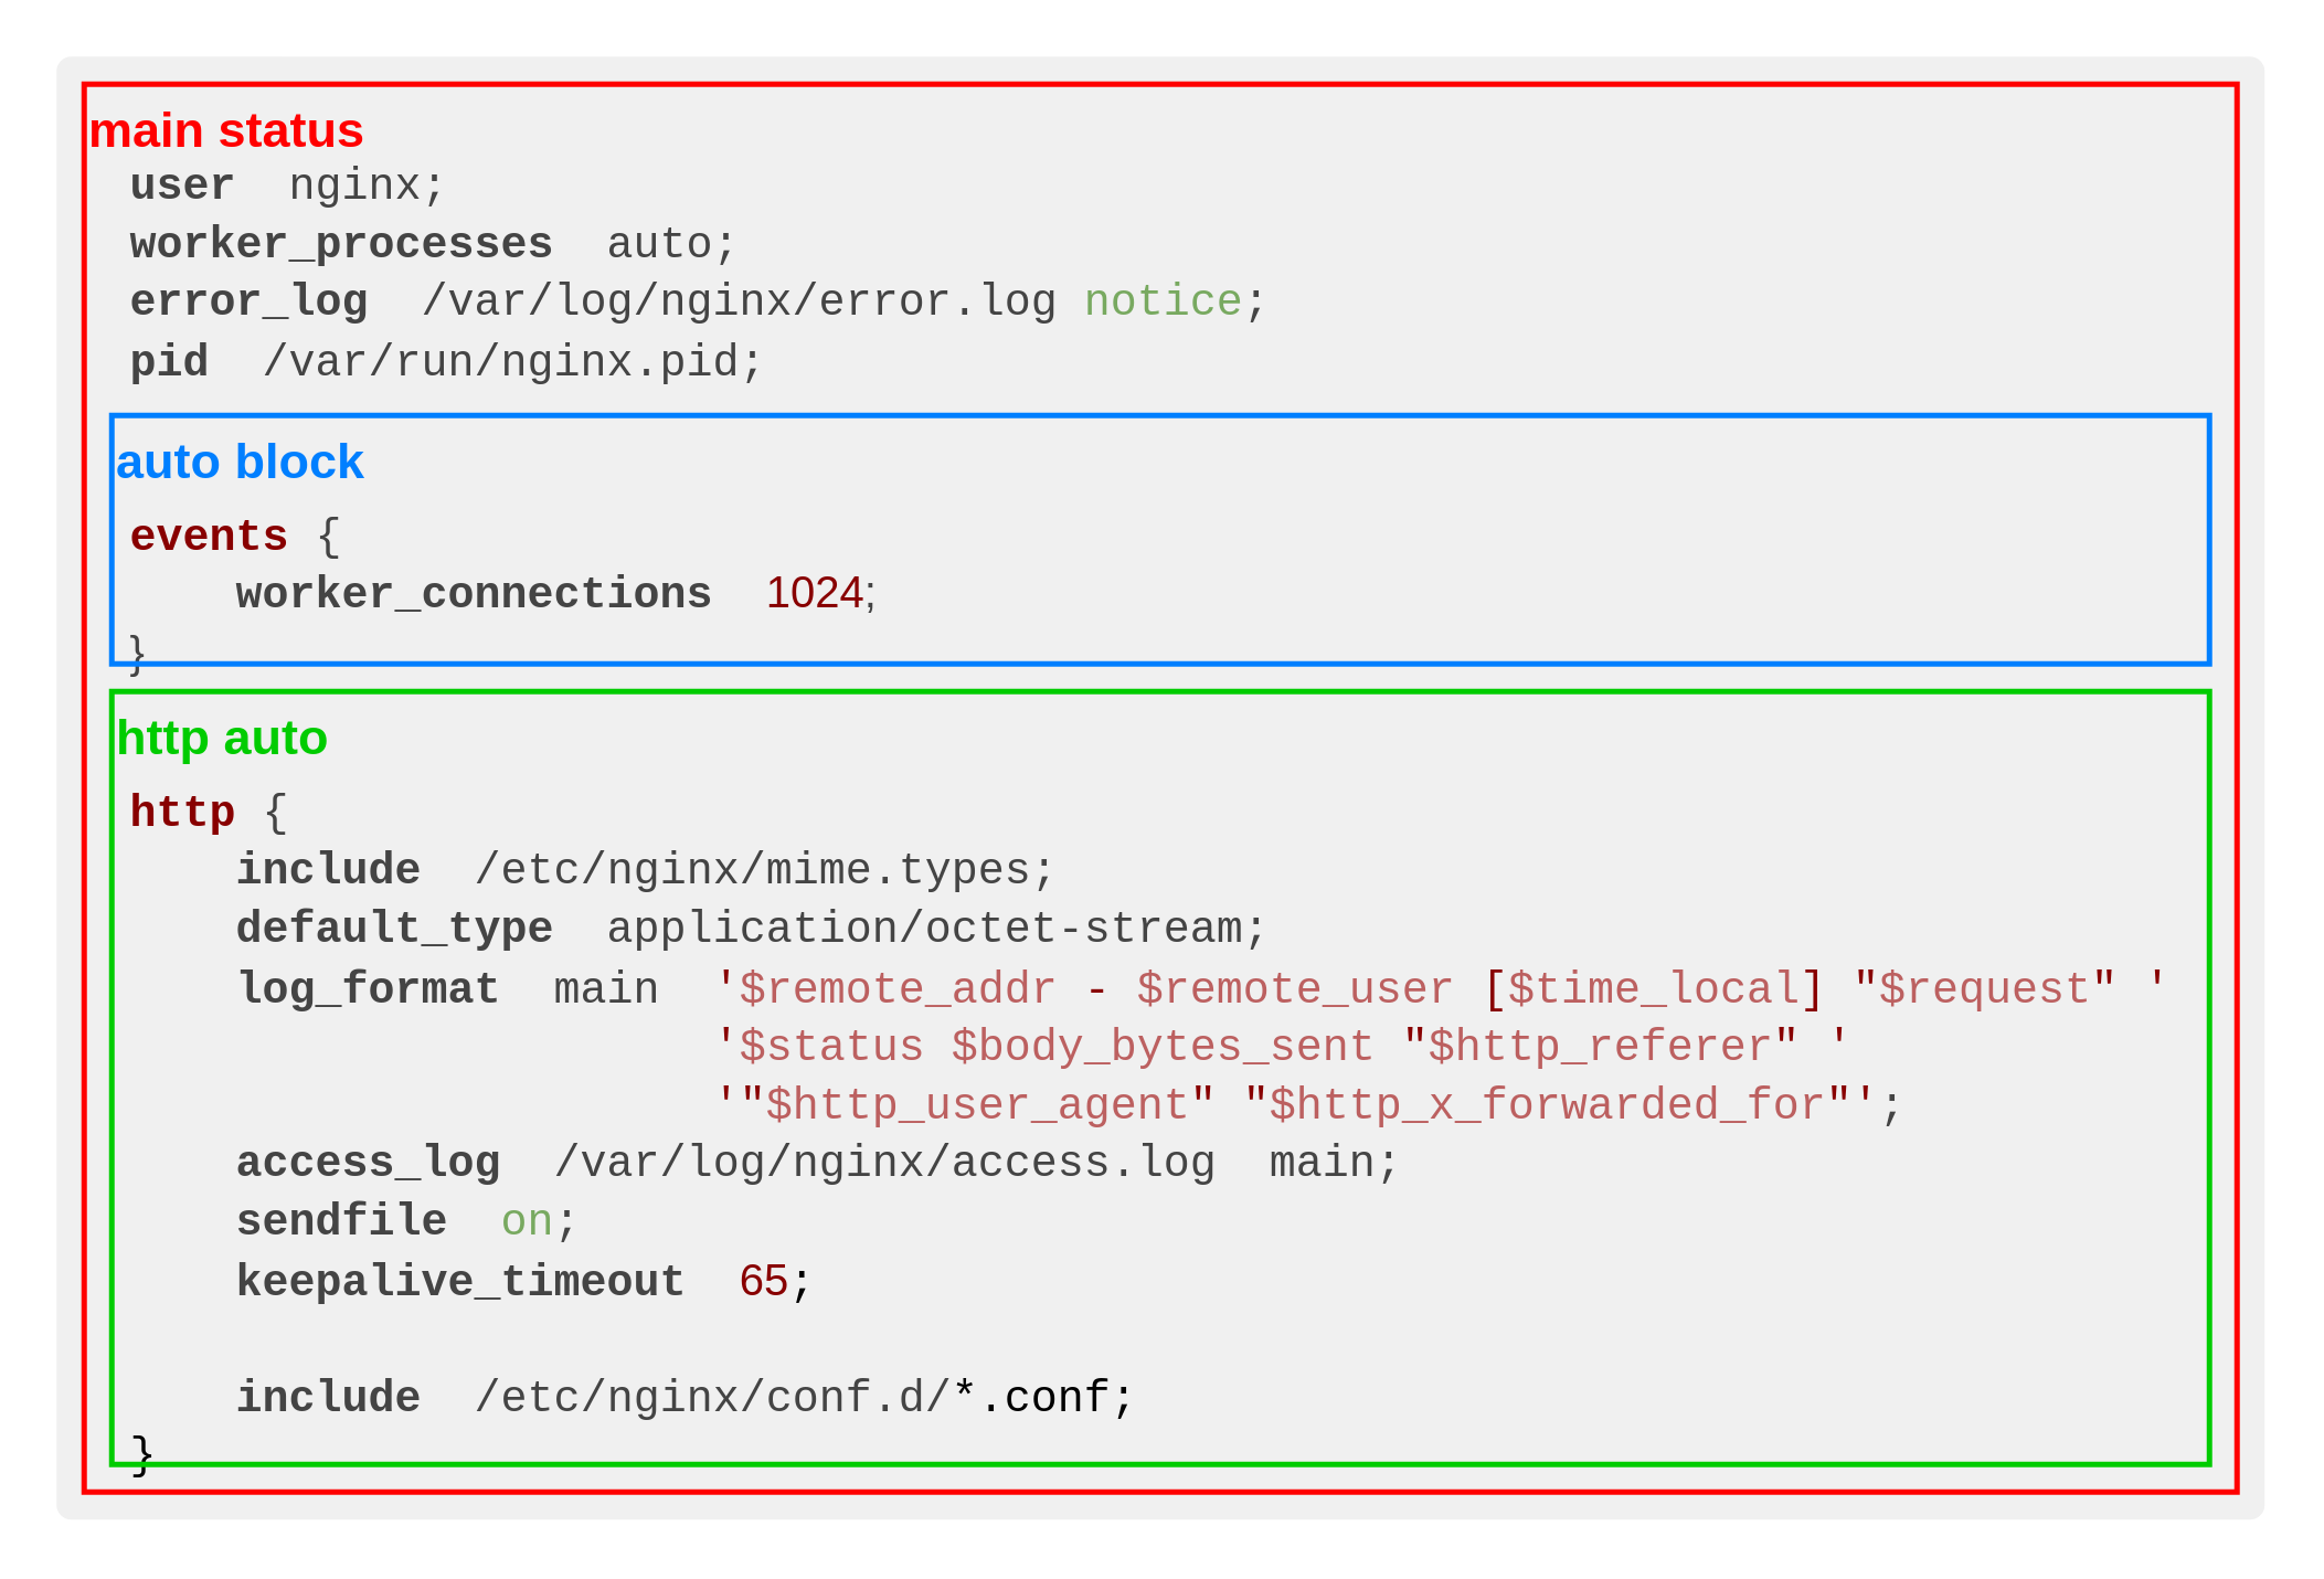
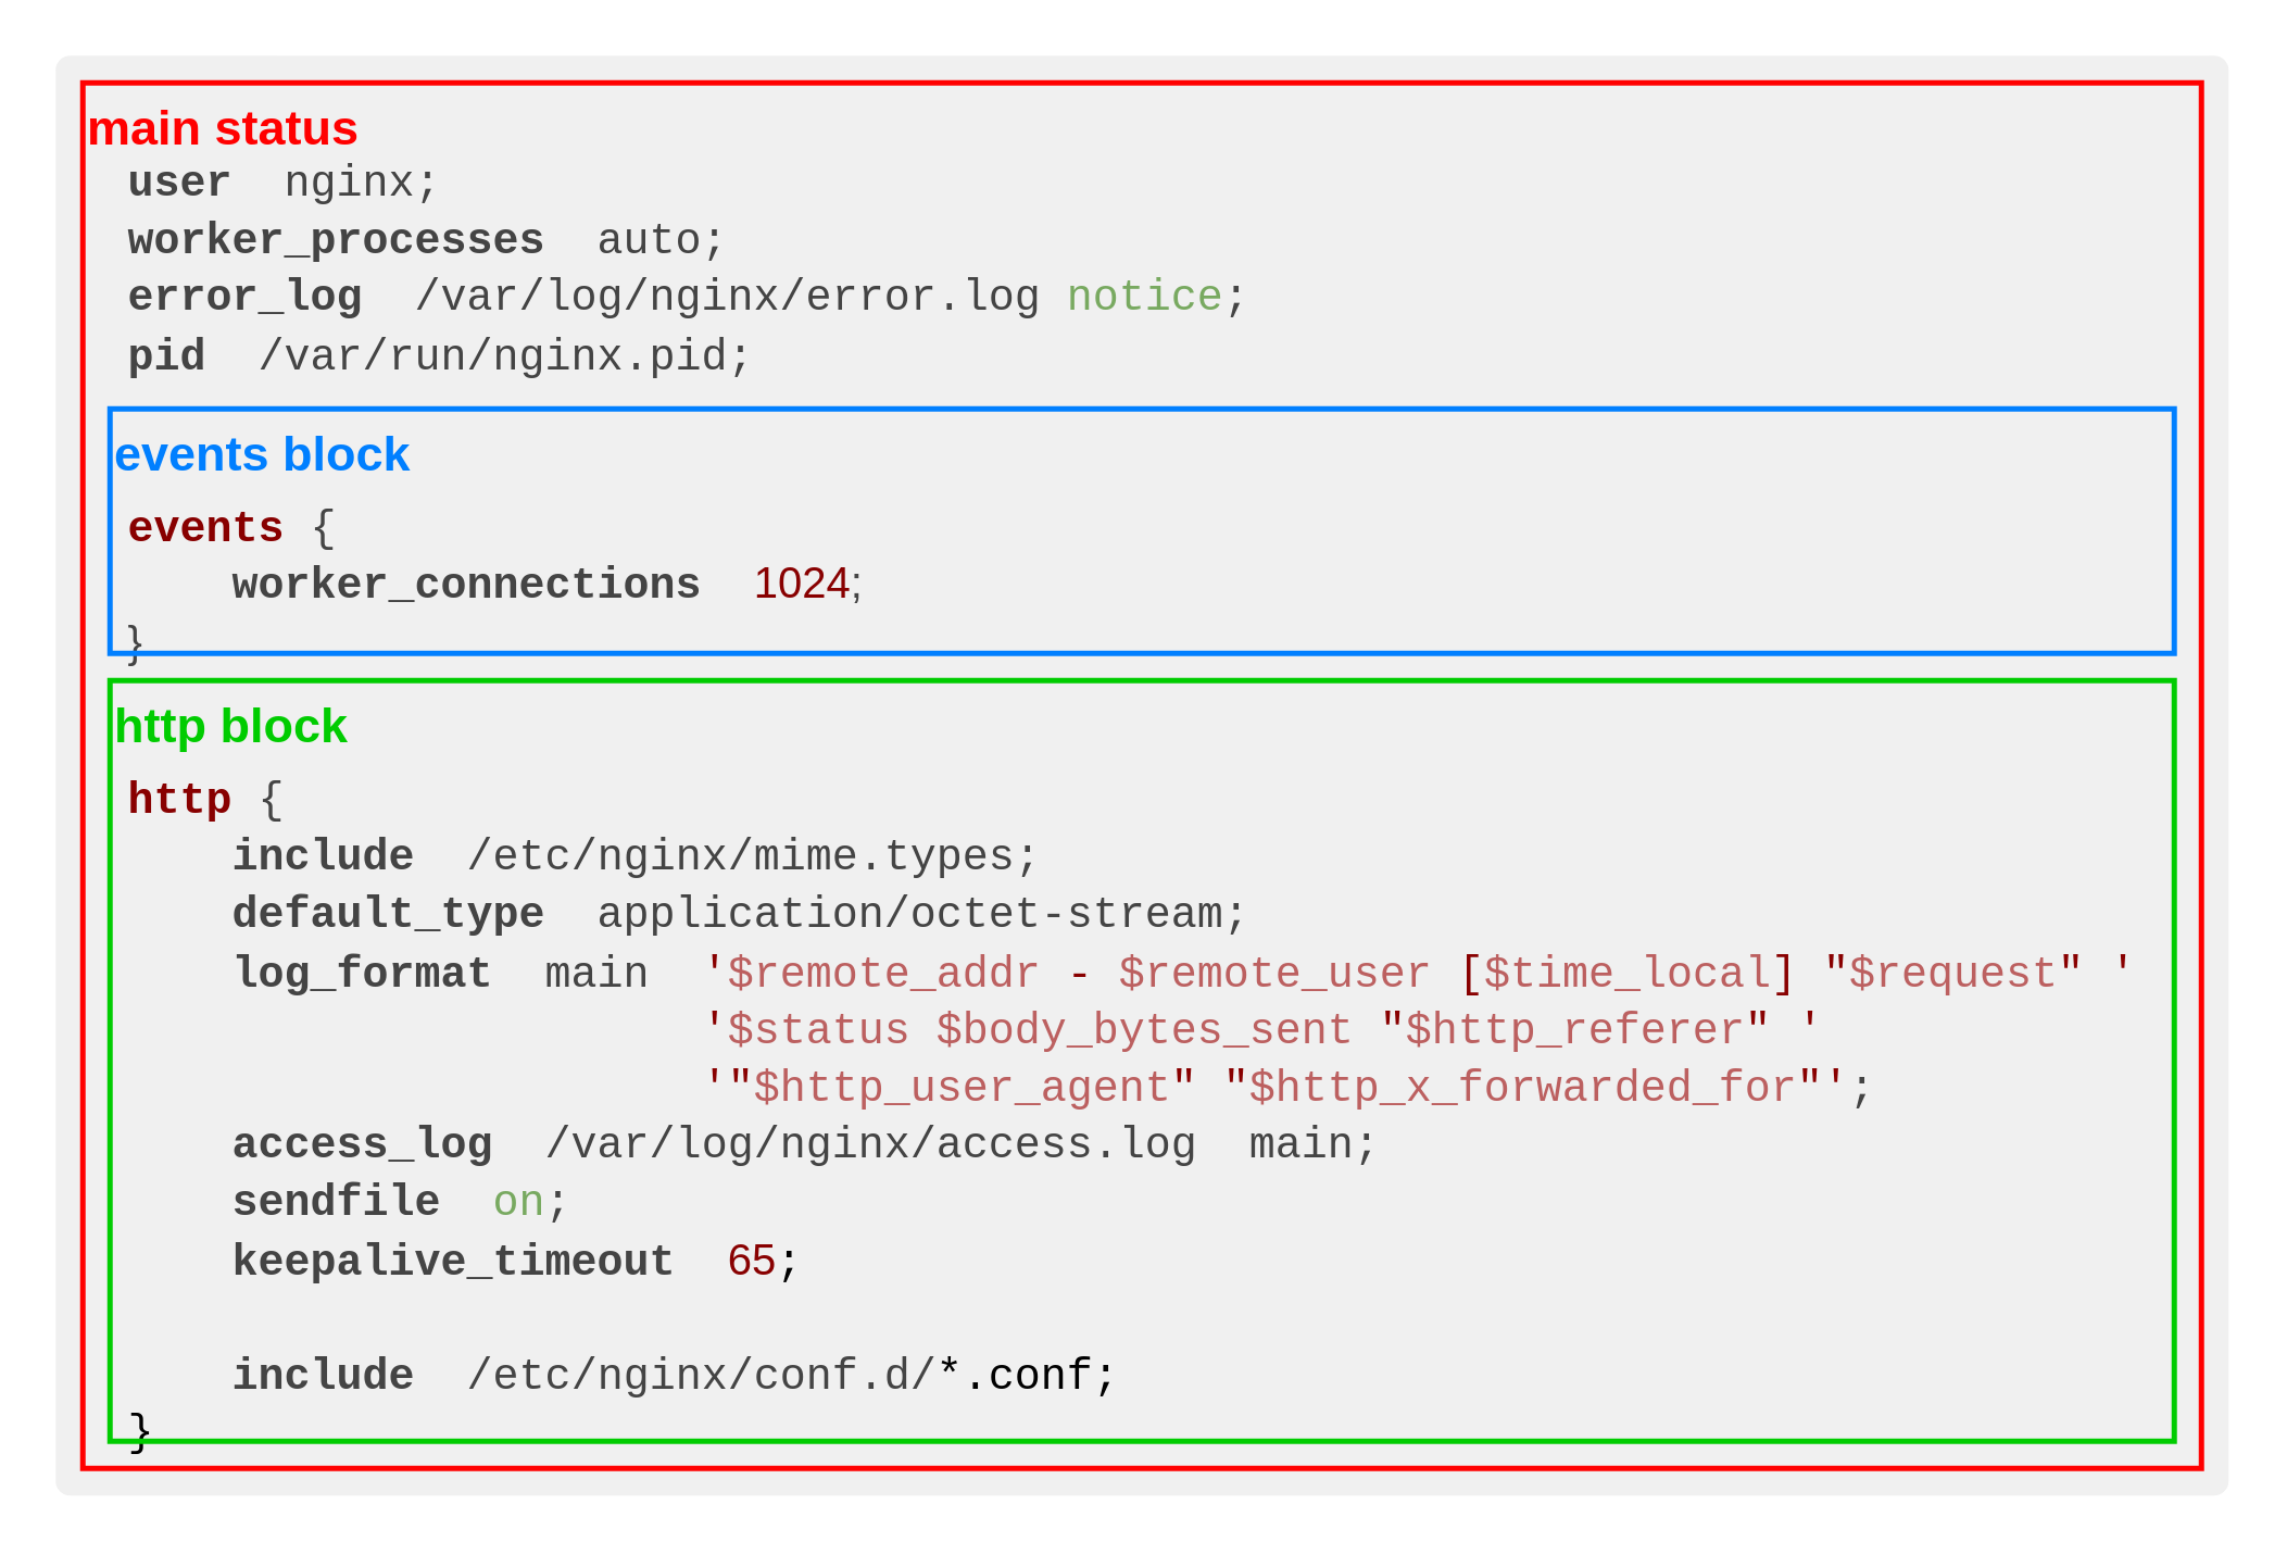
- <mxCell id="5" value="auto block" style="rounded=0;whiteSpace=wrap;html=1;fontSize=18;fillColor=none;align=left;verticalAlign=top;strokeColor=#007FFF;fontColor=#007FFF;fontStyle=1;strokeWidth=2;" parent="1" vertex="1"><mxGeometry x="40" y="150" width="760" height="90" as="geometry" /></mxCell>
+ <mxCell id="5" value="events block" style="rounded=0;whiteSpace=wrap;html=1;fontSize=18;fillColor=none;align=left;verticalAlign=top;strokeColor=#007FFF;fontColor=#007FFF;fontStyle=1;strokeWidth=2;" parent="1" vertex="1"><mxGeometry x="40" y="150" width="760" height="90" as="geometry" /></mxCell>
- <mxCell id="6" value="http auto" style="rounded=0;whiteSpace=wrap;html=1;fontSize=18;fillColor=none;align=left;verticalAlign=top;fontStyle=1;strokeColor=#00CC00;strokeWidth=2;fontColor=#00CC00;" parent="1" vertex="1"><mxGeometry x="40" y="250" width="760" height="280" as="geometry" /></mxCell>
+ <mxCell id="6" value="http block" style="rounded=0;whiteSpace=wrap;html=1;fontSize=18;fillColor=none;align=left;verticalAlign=top;fontStyle=1;strokeColor=#00CC00;strokeWidth=2;fontColor=#00CC00;" parent="1" vertex="1"><mxGeometry x="40" y="250" width="760" height="280" as="geometry" /></mxCell>
